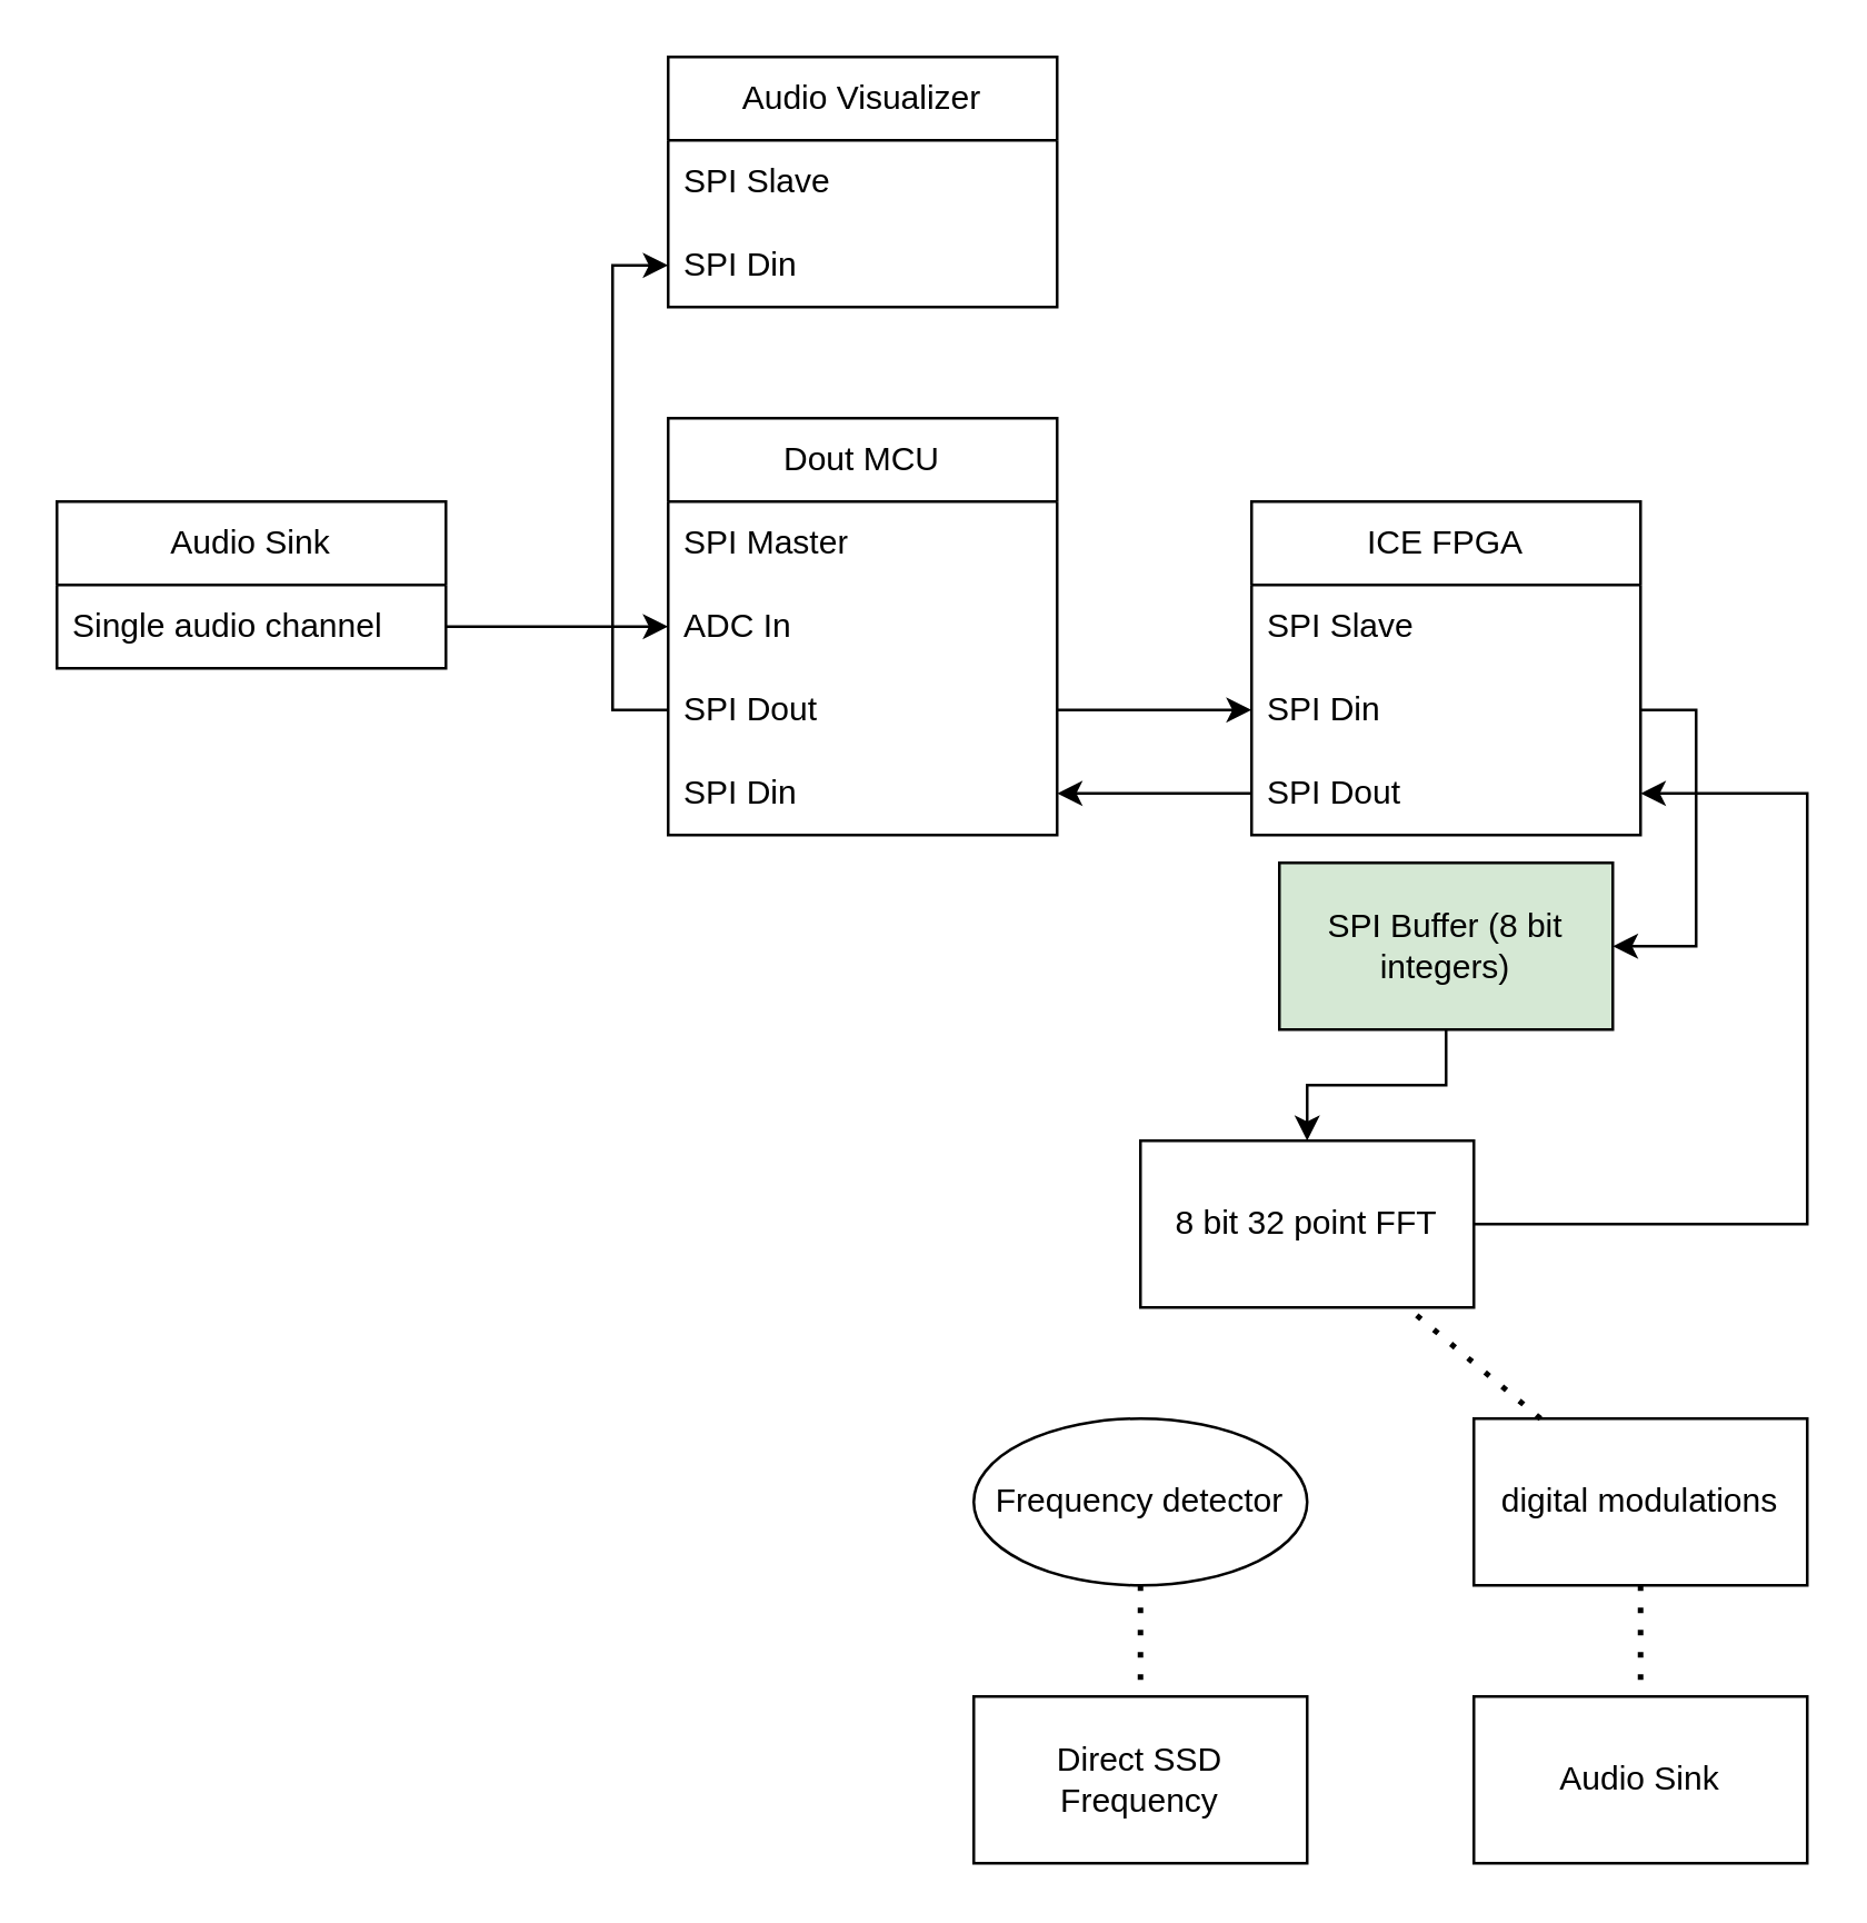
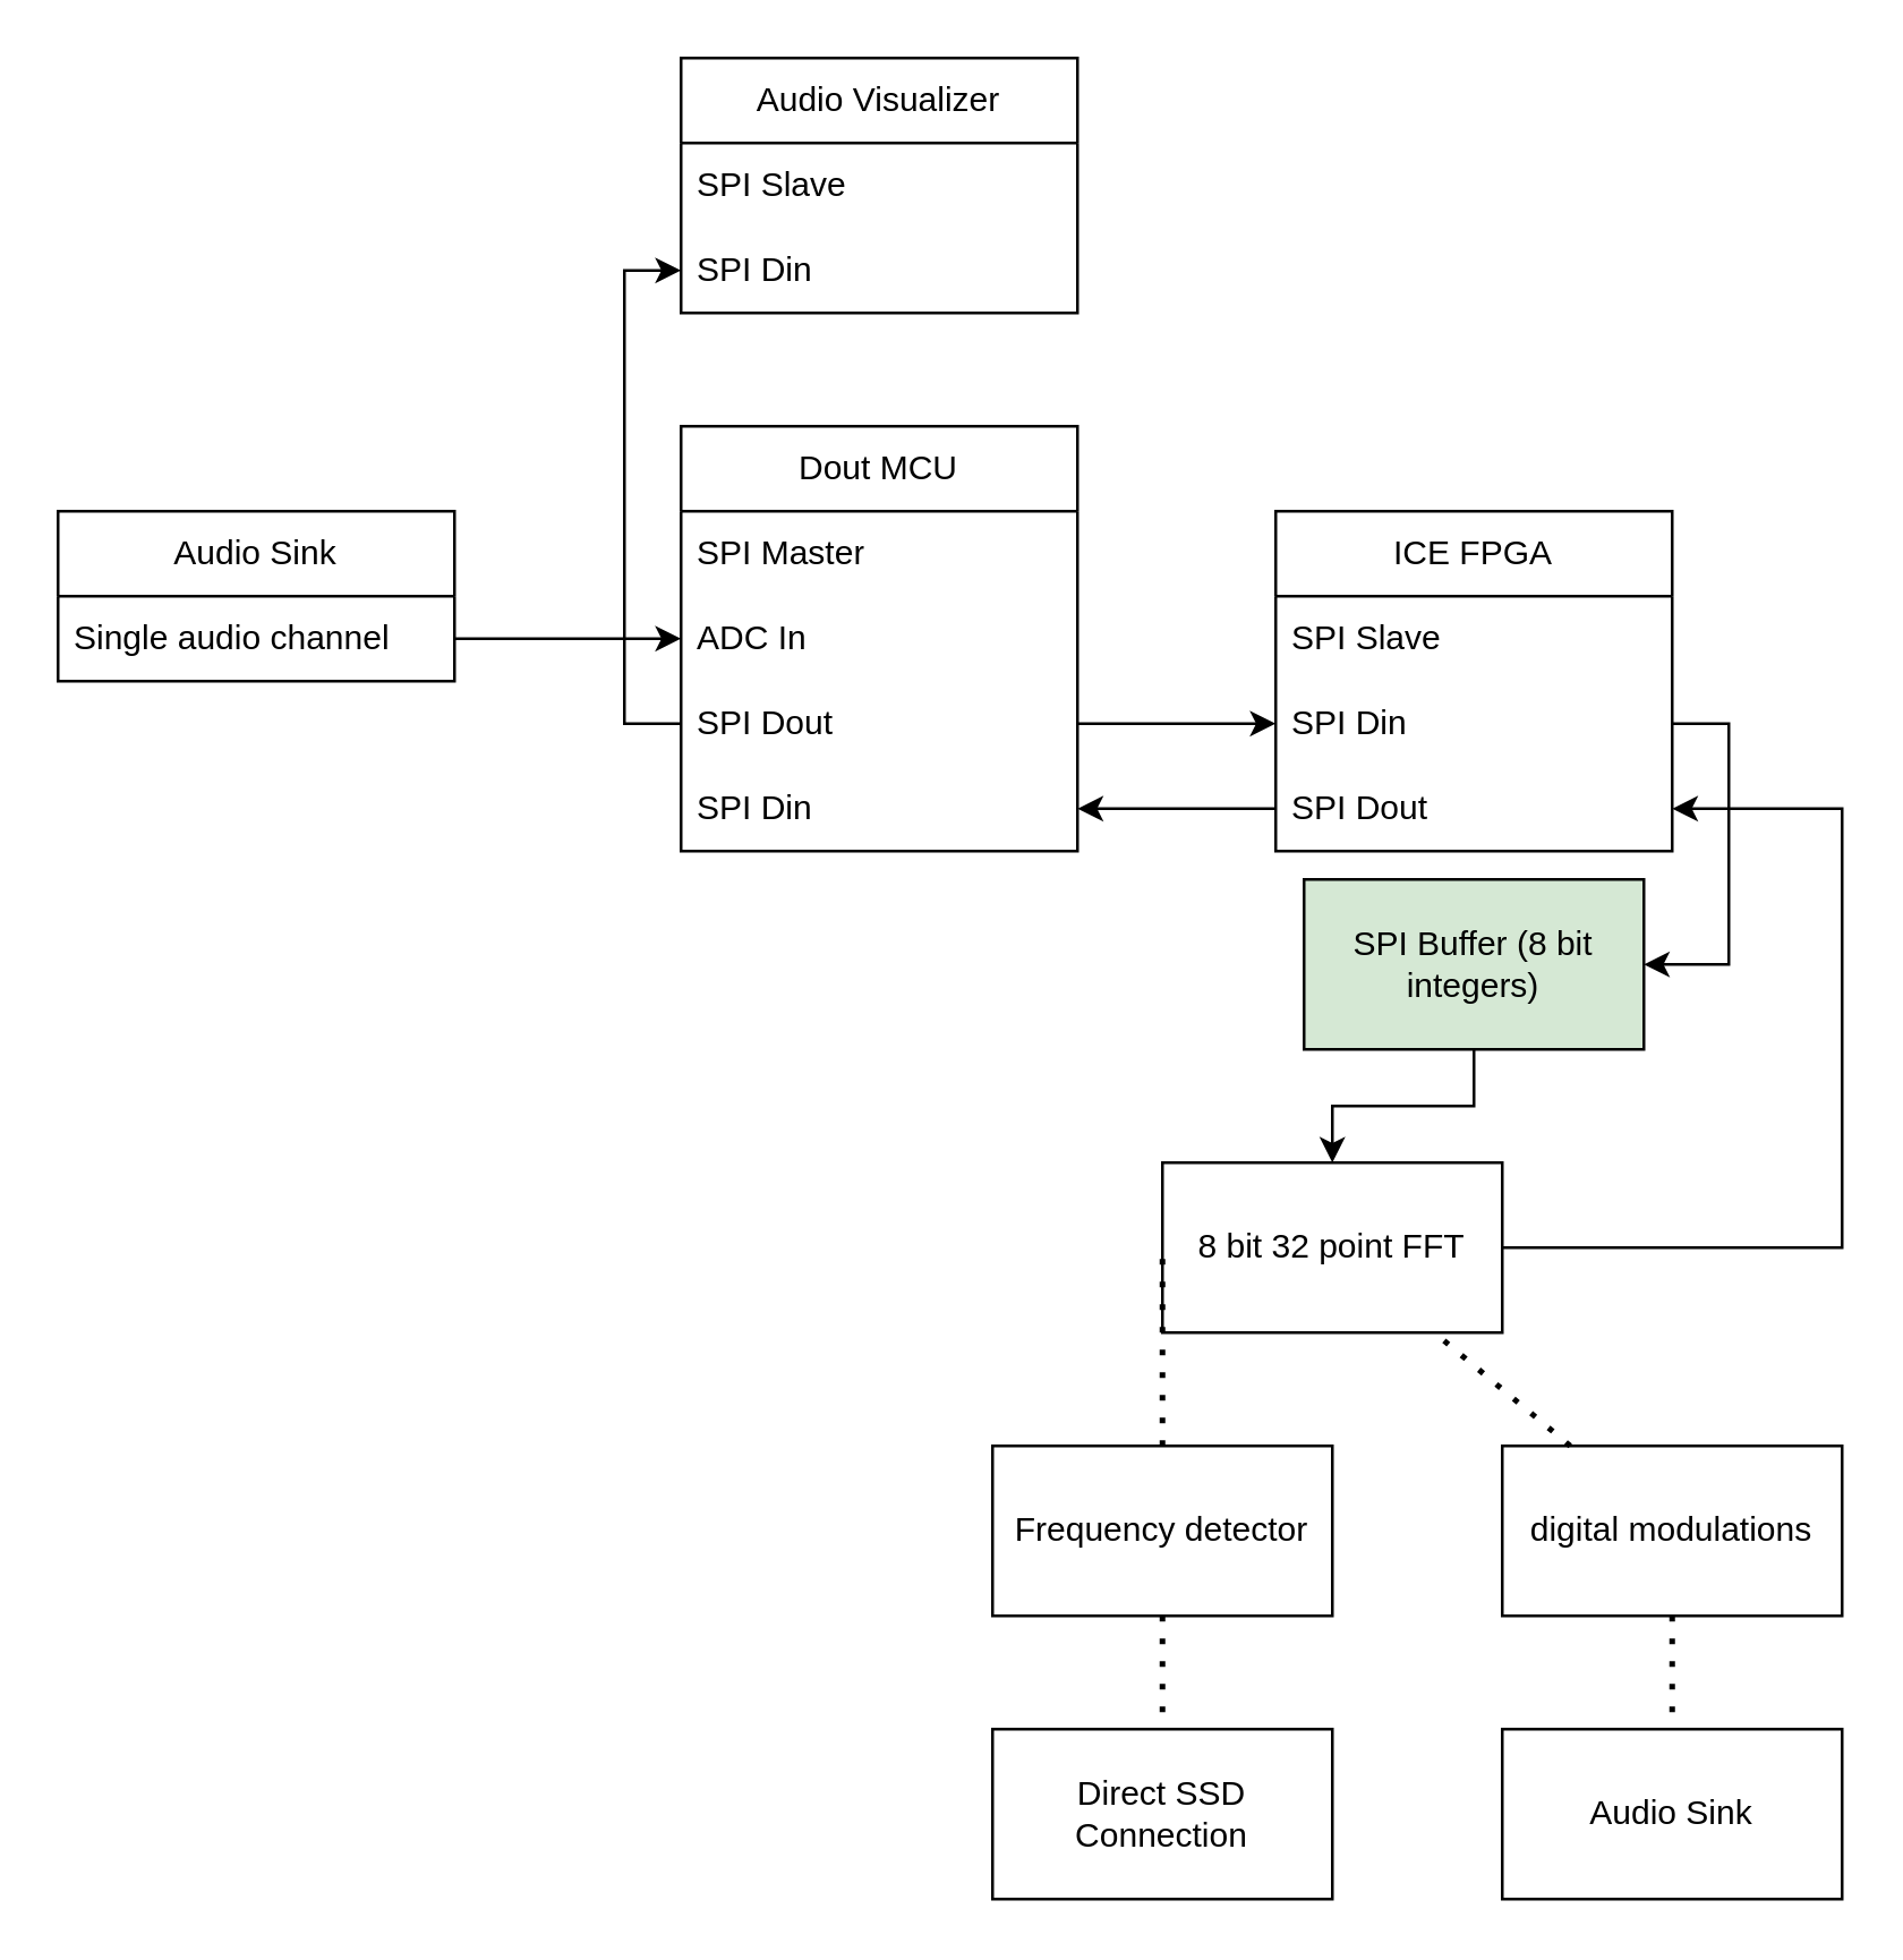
+ <mxCell id="26" value="" style="endArrow=none;dashed=1;html=1;dashPattern=1 3;strokeWidth=2;rounded=0;entryX=0;entryY=0.5;entryDx=0;entryDy=0;" edge="1" parent="1" source="25" target="24"><mxGeometry width="50" height="50" relative="1" as="geometry"><mxPoint x="290" y="350" as="sourcePoint" /><mxPoint x="340" y="300" as="targetPoint" /></mxGeometry></mxCell>
- <mxCell id="25" value="Frequency detector" style="ellipse;whiteSpace=wrap;html=1;" vertex="1" parent="1"><mxGeometry x="350" y="510" width="120" height="60" as="geometry" /></mxCell>
+ <mxCell id="25" value="Frequency detector" style="rounded=0;whiteSpace=wrap;html=1;" vertex="1" parent="1"><mxGeometry x="350" y="510" width="120" height="60" as="geometry" /></mxCell>
- <mxCell id="29" value="Direct SSD Frequency" style="rounded=0;whiteSpace=wrap;html=1;" vertex="1" parent="1"><mxGeometry x="350" y="610" width="120" height="60" as="geometry" /></mxCell>
+ <mxCell id="29" value="Direct SSD Connection" style="rounded=0;whiteSpace=wrap;html=1;" vertex="1" parent="1"><mxGeometry x="350" y="610" width="120" height="60" as="geometry" /></mxCell>
